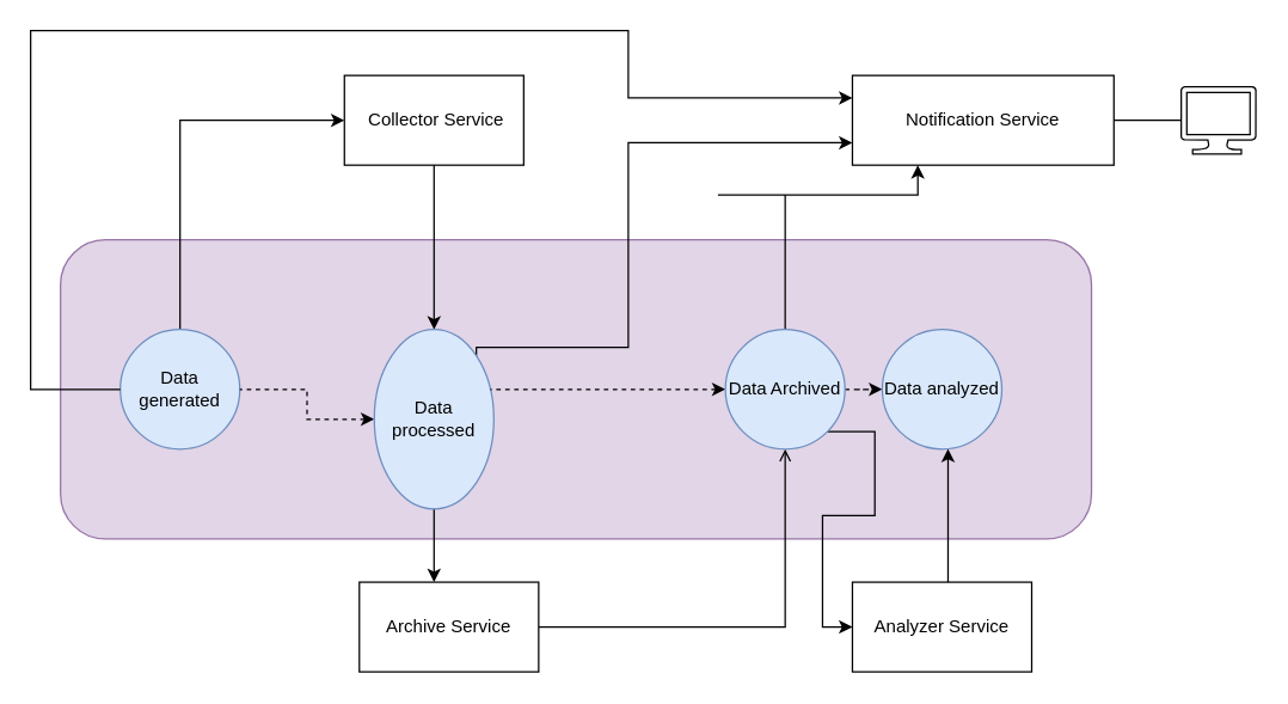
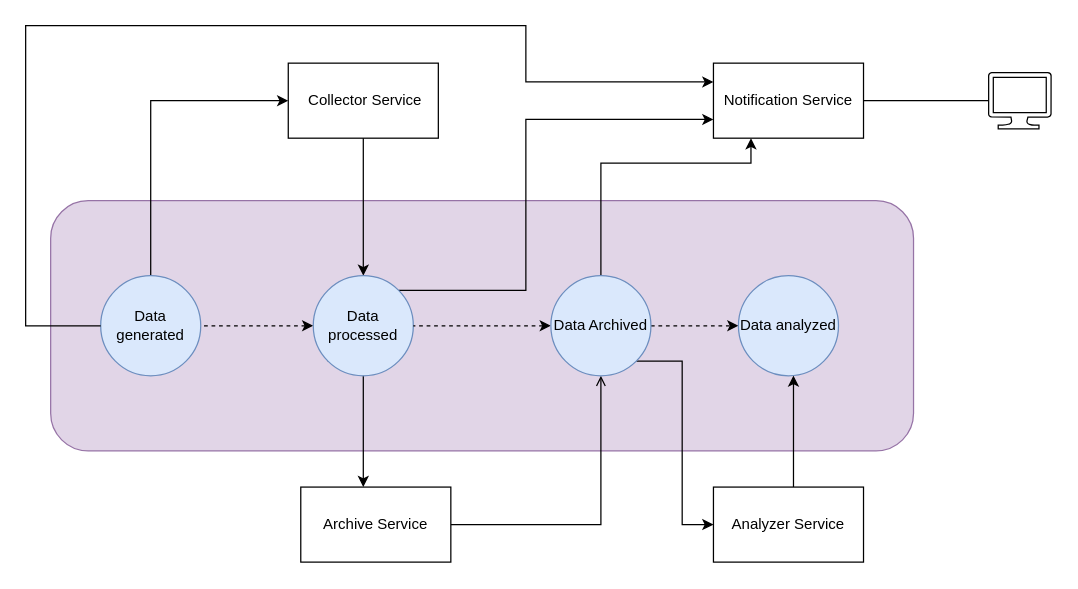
- <mxCell id="18" value="Notification Service" style="rounded=0;whiteSpace=wrap;html=1;" parent="1" vertex="1"><mxGeometry x="570" y="50" width="175" height="60" as="geometry" /></mxCell>
+ <mxCell id="18" value="Notification Service" style="rounded=0;whiteSpace=wrap;html=1;" parent="1" vertex="1"><mxGeometry x="570" y="50" width="120" height="60" as="geometry" /></mxCell>
- <mxCell id="23" value="Data Archived" style="ellipse;whiteSpace=wrap;html=1;fillColor=#dae8fc;strokeColor=#6c8ebf;" parent="1" vertex="1"><mxGeometry x="485" y="220" width="80" height="80" as="geometry" /></mxCell>
+ <mxCell id="23" value="Data Archived" style="ellipse;whiteSpace=wrap;html=1;fillColor=#dae8fc;strokeColor=#6c8ebf;" parent="1" vertex="1"><mxGeometry x="440" y="220" width="80" height="80" as="geometry" /></mxCell>
- <mxCell id="15" value="Data processed" style="ellipse;whiteSpace=wrap;html=1;fillColor=#dae8fc;strokeColor=#6c8ebf;" parent="1" vertex="1"><mxGeometry x="250" y="220" width="80" height="120" as="geometry" /></mxCell>
+ <mxCell id="15" value="Data processed" style="ellipse;whiteSpace=wrap;html=1;fillColor=#dae8fc;strokeColor=#6c8ebf;" parent="1" vertex="1"><mxGeometry x="250" y="220" width="80" height="80" as="geometry" /></mxCell>
